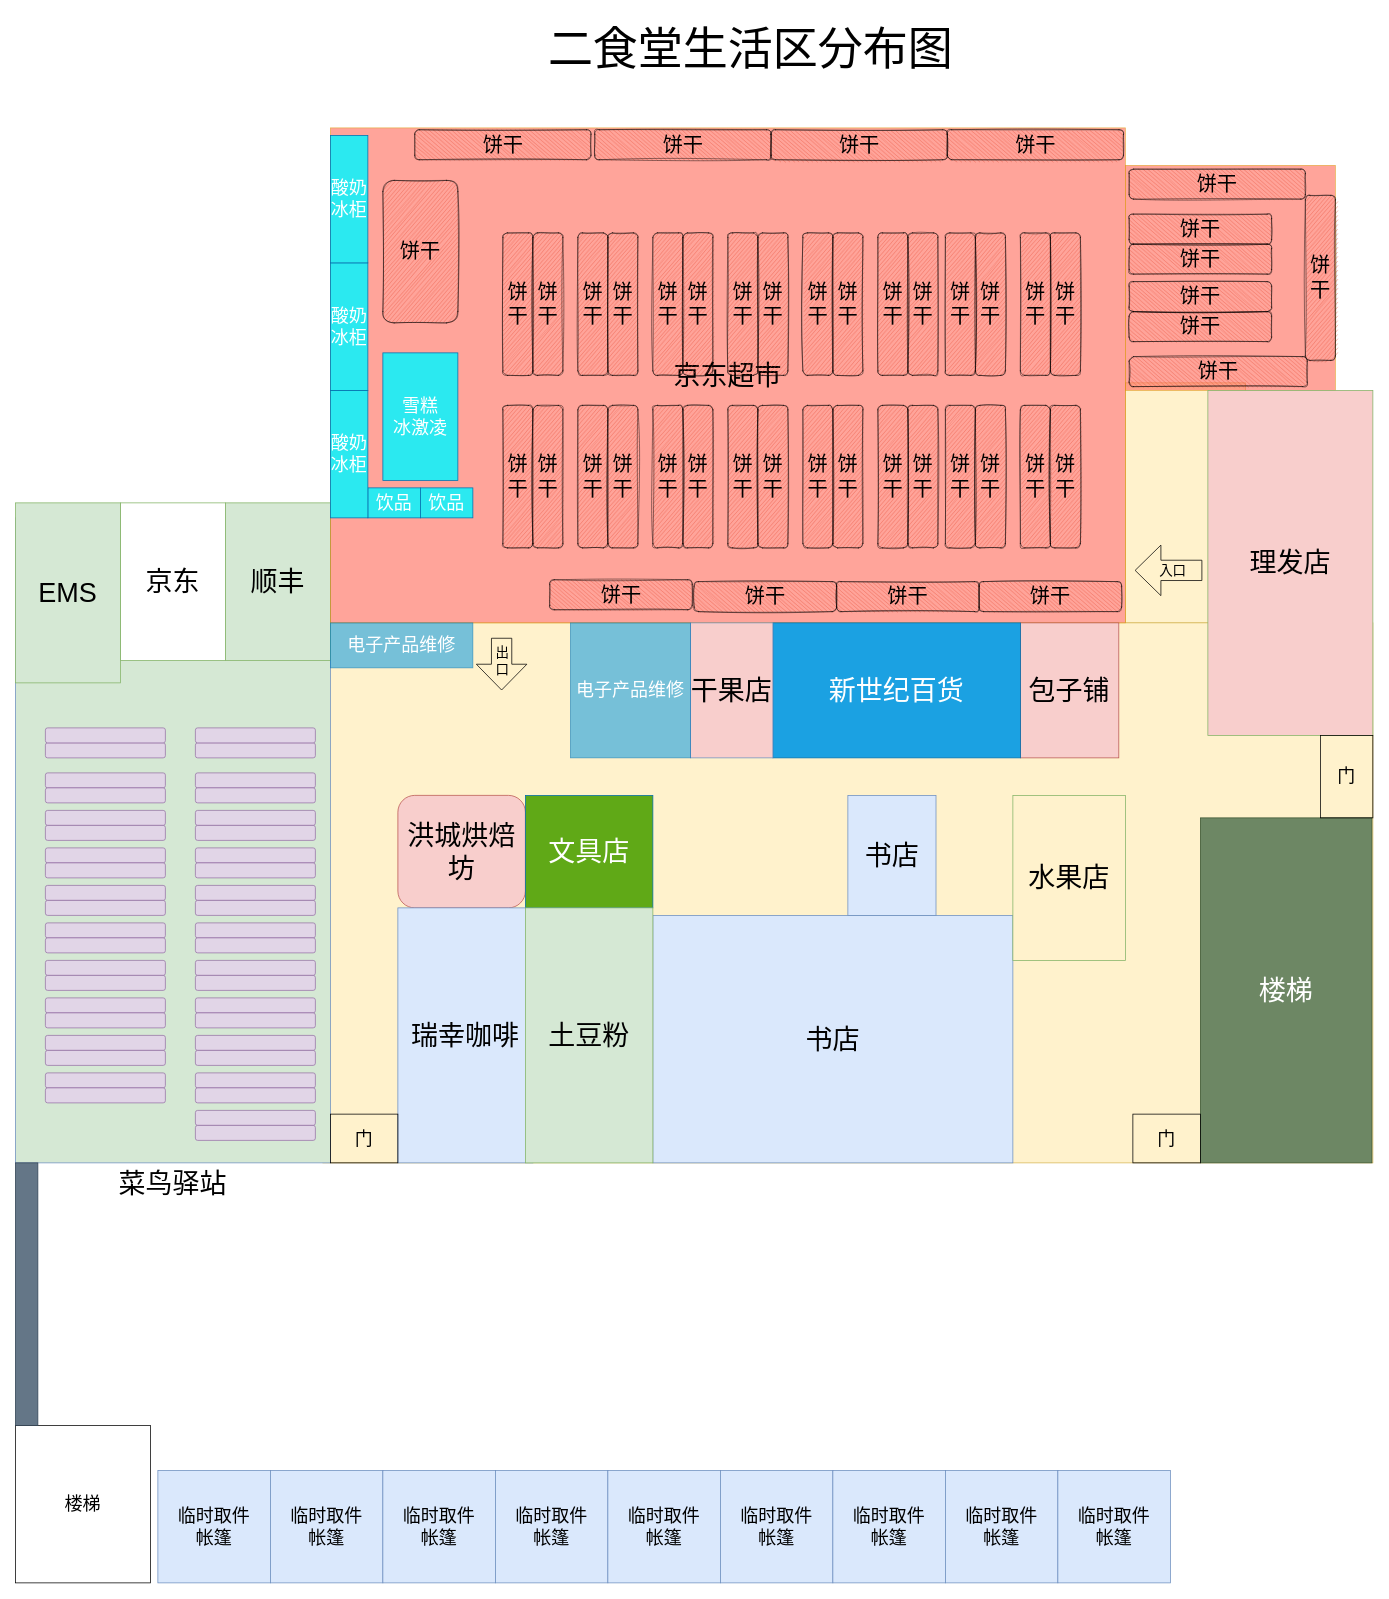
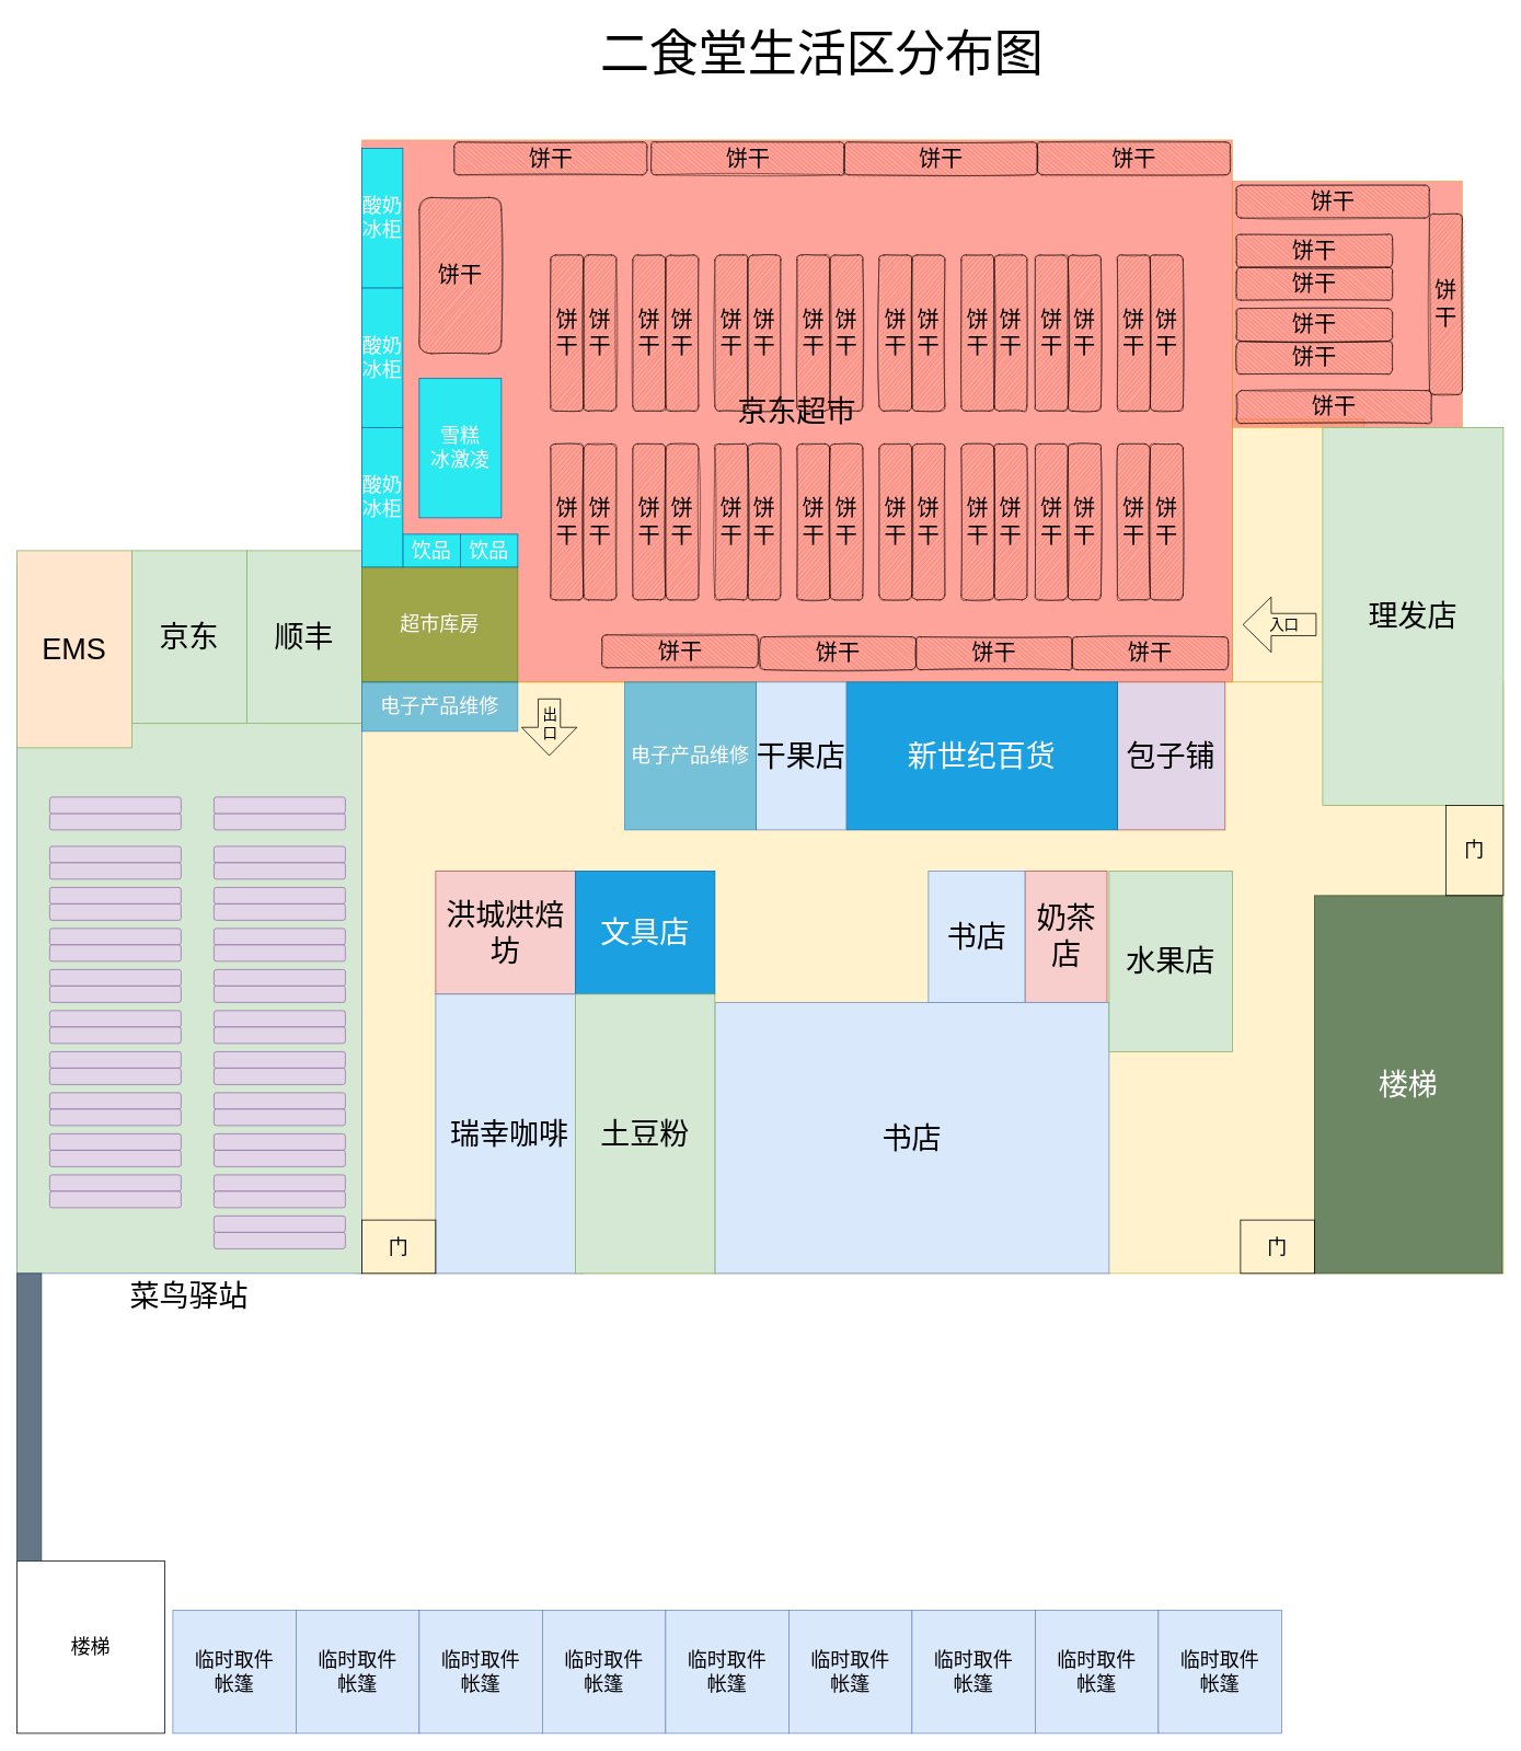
- <mxCell id="112" value="雪糕&lt;br style=&quot;font-size: 24px;&quot;&gt;冰激凌" style="rounded=0;whiteSpace=wrap;html=1;shadow=0;glass=0;sketch=0;fillStyle=auto;fontSize=24;fontColor=#ffffff;fillColor=#2BE9F0;strokeColor=#006EAF;" vertex="1" parent="1"><mxGeometry x="510" y="470" width="100" height="170" as="geometry" /></mxCell>
+ <mxCell id="112" value="雪糕&lt;br style=&quot;font-size: 24px;&quot;&gt;冰激凌" style="rounded=0;whiteSpace=wrap;html=1;shadow=0;glass=0;sketch=0;fillStyle=auto;fontSize=24;fontColor=#ffffff;fillColor=#2BE9F0;strokeColor=#006EAF;" vertex="1" parent="1"><mxGeometry x="510" y="460" width="100" height="170" as="geometry" /></mxCell>
- <mxCell id="106" value="&lt;font style=&quot;font-size: 36px;&quot;&gt;理发店&lt;/font&gt;" style="rounded=0;whiteSpace=wrap;html=1;labelBackgroundColor=none;fontSize=36;fillColor=#f8cecc;strokeColor=#82b366;arcSize=29;" vertex="1" parent="1"><mxGeometry x="1610" y="520" width="220" height="460" as="geometry" /></mxCell>
+ <mxCell id="106" value="&lt;font style=&quot;font-size: 36px;&quot;&gt;理发店&lt;/font&gt;" style="rounded=0;whiteSpace=wrap;html=1;labelBackgroundColor=none;fontSize=36;fillColor=#d5e8d4;strokeColor=#82b366;arcSize=29;" vertex="1" parent="1"><mxGeometry x="1610" y="520" width="220" height="460" as="geometry" /></mxCell>
+ <mxCell id="28" value="&lt;font style=&quot;font-size: 24px;&quot;&gt;超市库房&lt;/font&gt;" style="rounded=0;whiteSpace=wrap;html=1;labelBackgroundColor=none;fontSize=24;fillColor=#60a917;opacity=60;strokeColor=#2D7600;arcSize=29;fontColor=#ffffff;" vertex="1" parent="1"><mxGeometry x="440" y="690" width="190" height="140" as="geometry" /></mxCell>
- <mxCell id="19" value="京东" style="rounded=0;whiteSpace=wrap;html=1;fontSize=36;fillColor=#ffffff;strokeColor=#82b366;" vertex="1" parent="1"><mxGeometry x="160" y="670" width="140" height="210" as="geometry" /></mxCell>
+ <mxCell id="19" value="京东" style="rounded=0;whiteSpace=wrap;html=1;fontSize=36;fillColor=#d5e8d4;strokeColor=#82b366;" vertex="1" parent="1"><mxGeometry x="160" y="670" width="140" height="210" as="geometry" /></mxCell>
- <mxCell id="30" value="EMS" style="rounded=0;whiteSpace=wrap;html=1;fontSize=36;fillColor=#d5e8d4;strokeColor=#82b366;" vertex="1" parent="1"><mxGeometry x="20" y="670" width="140" height="240" as="geometry" /></mxCell>
+ <mxCell id="30" value="EMS" style="rounded=0;whiteSpace=wrap;html=1;fontSize=36;fillColor=#ffe6cc;strokeColor=#82b366;" vertex="1" parent="1"><mxGeometry x="20" y="670" width="140" height="240" as="geometry" /></mxCell>
- <mxCell id="110" value="干果店" style="rounded=0;whiteSpace=wrap;html=1;labelBackgroundColor=none;fontSize=36;fillColor=#f8cecc;strokeColor=#6c8ebf;" vertex="1" parent="1"><mxGeometry x="920" y="830" width="110" height="180" as="geometry" /></mxCell>
+ <mxCell id="110" value="干果店" style="rounded=0;whiteSpace=wrap;html=1;labelBackgroundColor=none;fontSize=36;fillColor=#dae8fc;strokeColor=#6c8ebf;" vertex="1" parent="1"><mxGeometry x="920" y="830" width="110" height="180" as="geometry" /></mxCell>
- <mxCell id="102" value="包子铺" style="rounded=0;whiteSpace=wrap;html=1;fontSize=36;fillColor=#f8cecc;strokeColor=#b85450;" vertex="1" parent="1"><mxGeometry x="1360" y="830" width="131.25" height="180" as="geometry" /></mxCell>
+ <mxCell id="102" value="包子铺" style="rounded=0;whiteSpace=wrap;html=1;fontSize=36;fillColor=#e1d5e7;strokeColor=#b85450;" vertex="1" parent="1"><mxGeometry x="1360" y="830" width="131.25" height="180" as="geometry" /></mxCell>
- <mxCell id="21" value="洪城烘焙坊" style="whiteSpace=wrap;html=1;fontSize=36;fillColor=#f8cecc;strokeColor=#b85450;rounded=1;" vertex="1" parent="1"><mxGeometry x="530" y="1060" width="170" height="150" as="geometry" /></mxCell>
+ <mxCell id="21" value="洪城烘焙坊" style="rounded=0;whiteSpace=wrap;html=1;fontSize=36;fillColor=#f8cecc;strokeColor=#b85450;" vertex="1" parent="1"><mxGeometry x="530" y="1060" width="170" height="150" as="geometry" /></mxCell>
- <mxCell id="104" value="&lt;font style=&quot;font-size: 36px;&quot;&gt;文具店&lt;/font&gt;" style="rounded=0;whiteSpace=wrap;html=1;labelBackgroundColor=none;fontSize=36;fillColor=#60a917;strokeColor=#006EAF;arcSize=29;fontColor=#ffffff;" vertex="1" parent="1"><mxGeometry x="700" y="1060" width="170" height="150" as="geometry" /></mxCell>
+ <mxCell id="104" value="&lt;font style=&quot;font-size: 36px;&quot;&gt;文具店&lt;/font&gt;" style="rounded=0;whiteSpace=wrap;html=1;labelBackgroundColor=none;fontSize=36;fillColor=#1ba1e2;strokeColor=#006EAF;arcSize=29;fontColor=#ffffff;" vertex="1" parent="1"><mxGeometry x="700" y="1060" width="170" height="150" as="geometry" /></mxCell>
+ <mxCell id="105" value="&lt;font style=&quot;font-size: 36px;&quot;&gt;奶茶店&lt;/font&gt;" style="rounded=0;whiteSpace=wrap;html=1;labelBackgroundColor=none;fontSize=36;fillColor=#f8cecc;strokeColor=#b85450;arcSize=29;" vertex="1" parent="1"><mxGeometry x="1247.5" y="1060" width="100" height="160" as="geometry" /></mxCell>
- <mxCell id="111" value="&lt;font style=&quot;font-size: 36px;&quot;&gt;水果店&lt;/font&gt;" style="rounded=0;whiteSpace=wrap;html=1;labelBackgroundColor=none;fontSize=36;fillColor=#fff2cc;strokeColor=#82b366;arcSize=29;" vertex="1" parent="1"><mxGeometry x="1350" y="1060" width="150" height="220" as="geometry" /></mxCell>
+ <mxCell id="111" value="&lt;font style=&quot;font-size: 36px;&quot;&gt;水果店&lt;/font&gt;" style="rounded=0;whiteSpace=wrap;html=1;labelBackgroundColor=none;fontSize=36;fillColor=#d5e8d4;strokeColor=#82b366;arcSize=29;" vertex="1" parent="1"><mxGeometry x="1350" y="1060" width="150" height="220" as="geometry" /></mxCell>
